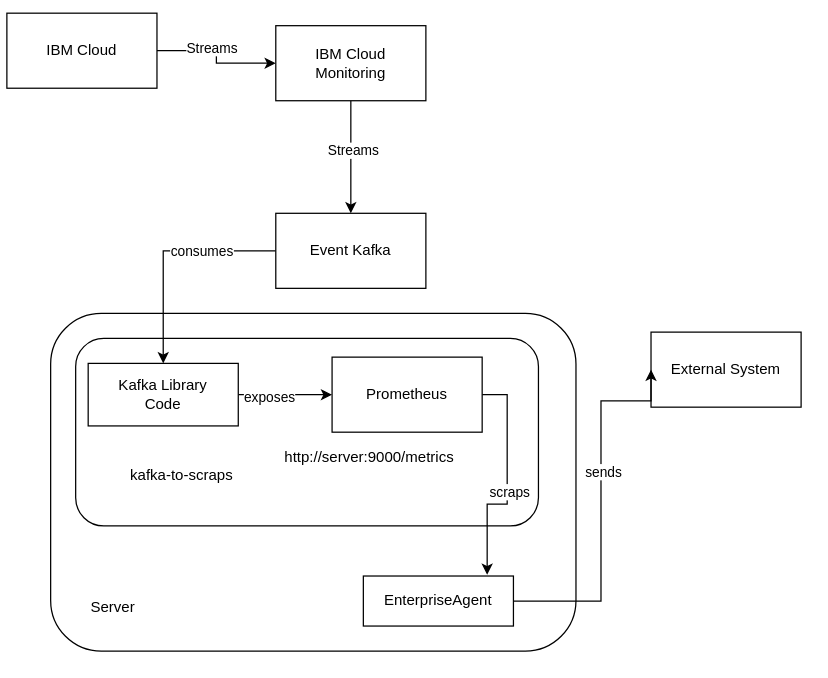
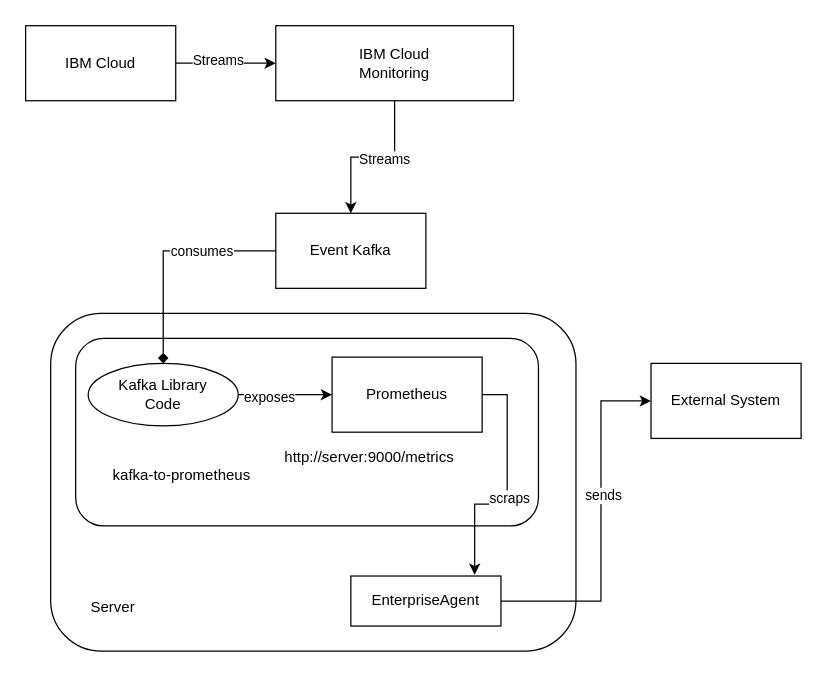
- <mxCell id="6" value="IBM Cloud" style="rounded=0;whiteSpace=wrap;html=1;" parent="1" vertex="1"><mxGeometry x="5" y="10" width="120" height="60" as="geometry" /></mxCell>
+ <mxCell id="6" value="IBM Cloud" style="rounded=0;whiteSpace=wrap;html=1;" parent="1" vertex="1"><mxGeometry x="20" y="20" width="120" height="60" as="geometry" /></mxCell>
- <mxCell id="9" value="IBM Cloud &lt;br&gt;Monitoring" style="rounded=0;whiteSpace=wrap;html=1;" parent="1" vertex="1"><mxGeometry x="220" y="20" width="120" height="60" as="geometry" /></mxCell>
+ <mxCell id="9" value="IBM Cloud &lt;br&gt;Monitoring" style="rounded=0;whiteSpace=wrap;html=1;" parent="1" vertex="1"><mxGeometry x="220" y="20" width="190" height="60" as="geometry" /></mxCell>
- <mxCell id="10" style="edgeStyle=orthogonalEdgeStyle;rounded=0;orthogonalLoop=1;jettySize=auto;html=1;exitX=0;exitY=0.5;exitDx=0;exitDy=0;entryX=0.5;entryY=0;entryDx=0;entryDy=0;" parent="1" source="12" target="16" edge="1"><mxGeometry relative="1" as="geometry" /></mxCell>
+ <mxCell id="10" style="edgeStyle=orthogonalEdgeStyle;rounded=0;orthogonalLoop=1;jettySize=auto;html=1;exitX=0;exitY=0.5;exitDx=0;exitDy=0;entryX=0.5;entryY=0;entryDx=0;entryDy=0;endArrow=diamond;" parent="1" source="12" target="16" edge="1"><mxGeometry relative="1" as="geometry" /></mxCell>
- <mxCell id="13" value="External System" style="rounded=0;whiteSpace=wrap;html=1;" parent="1" vertex="1"><mxGeometry x="520" y="265" width="120" height="60" as="geometry" /></mxCell>
+ <mxCell id="13" value="External System" style="rounded=0;whiteSpace=wrap;html=1;" parent="1" vertex="1"><mxGeometry x="520" y="290" width="120" height="60" as="geometry" /></mxCell>
- <mxCell id="16" value="Kafka Library&lt;br&gt;Code" style="rounded=0;whiteSpace=wrap;html=1;" parent="1" vertex="1"><mxGeometry x="70" y="290" width="120" height="50" as="geometry" /></mxCell>
+ <mxCell id="16" value="Kafka Library&lt;br&gt;Code" style="ellipse;whiteSpace=wrap;html=1;" parent="1" vertex="1"><mxGeometry x="70" y="290" width="120" height="50" as="geometry" /></mxCell>
- <mxCell id="23" value="kafka-to-scraps" style="text;html=1;strokeColor=none;fillColor=none;align=center;verticalAlign=middle;whiteSpace=wrap;rounded=0;" parent="1" vertex="1"><mxGeometry x="70" y="365" width="150" height="30" as="geometry" /></mxCell>
+ <mxCell id="23" value="kafka-to-prometheus" style="text;html=1;strokeColor=none;fillColor=none;align=center;verticalAlign=middle;whiteSpace=wrap;rounded=0;" parent="1" vertex="1"><mxGeometry x="70" y="365" width="150" height="30" as="geometry" /></mxCell>
- <mxCell id="22" value="EnterpriseAgent" style="rounded=0;whiteSpace=wrap;html=1;" parent="1" vertex="1"><mxGeometry x="290" y="460" width="120" height="40" as="geometry" /></mxCell>
+ <mxCell id="22" value="EnterpriseAgent" style="rounded=0;whiteSpace=wrap;html=1;" parent="1" vertex="1"><mxGeometry x="280" y="460" width="120" height="40" as="geometry" /></mxCell>
